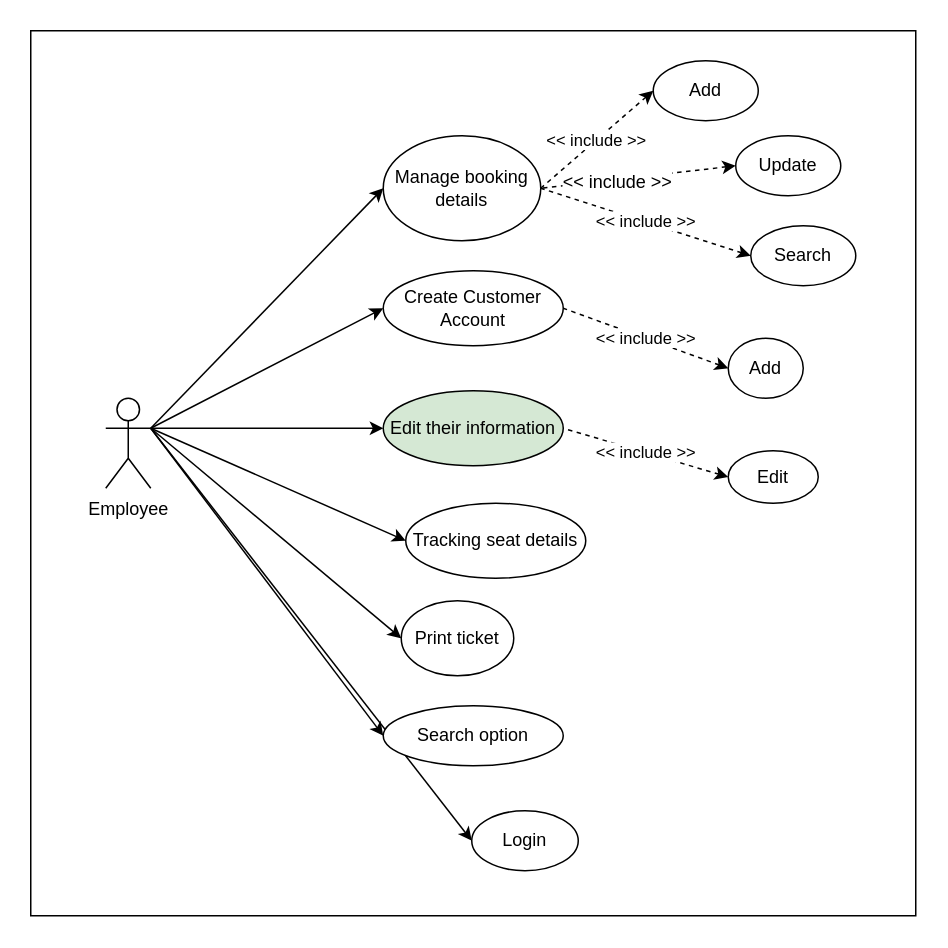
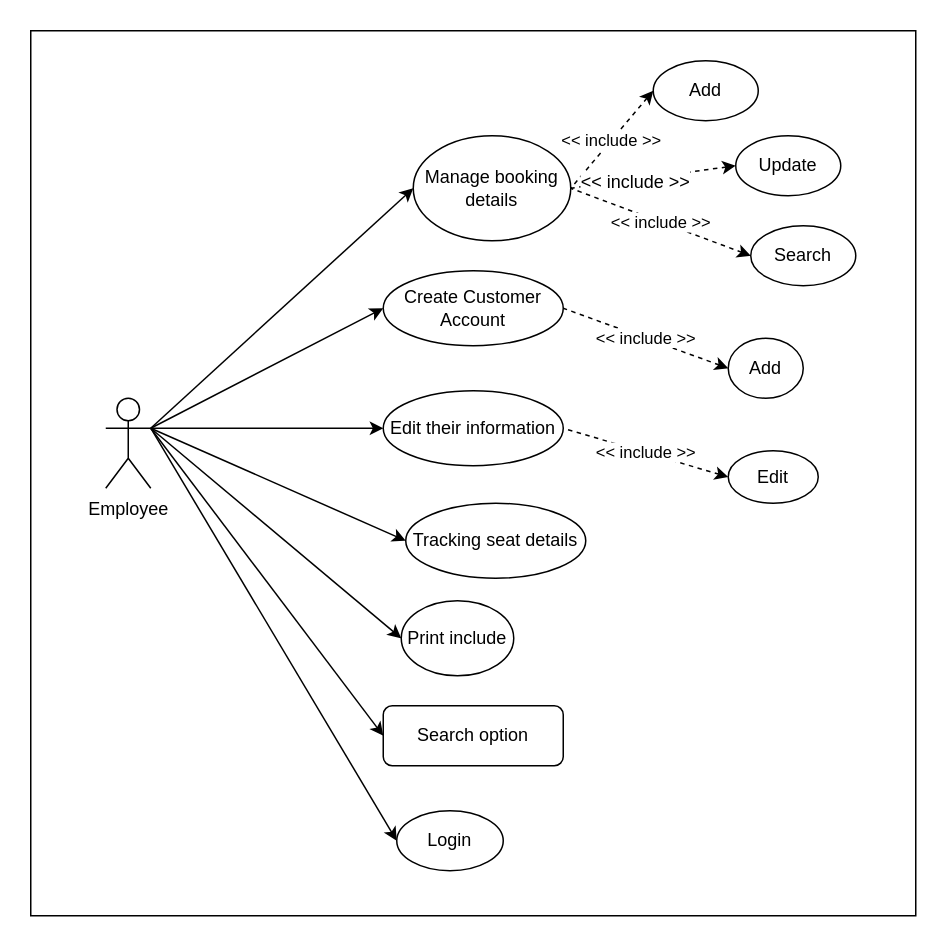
- <mxCell id="5" value="Manage booking details" style="ellipse;whiteSpace=wrap;html=1;" vertex="1" parent="1"><mxGeometry x="255" y="90" width="105" height="70" as="geometry" /></mxCell>
+ <mxCell id="5" value="Manage booking details" style="ellipse;whiteSpace=wrap;html=1;" vertex="1" parent="1"><mxGeometry x="275" y="90" width="105" height="70" as="geometry" /></mxCell>
- <mxCell id="19" value="Edit their information" style="ellipse;whiteSpace=wrap;html=1;fillColor=#d5e8d4;" vertex="1" parent="1"><mxGeometry x="255" y="260" width="120" height="50" as="geometry" /></mxCell>
+ <mxCell id="19" value="Edit their information" style="ellipse;whiteSpace=wrap;html=1;" vertex="1" parent="1"><mxGeometry x="255" y="260" width="120" height="50" as="geometry" /></mxCell>
- <mxCell id="24" value="&lt;span style=&quot;text-align: left&quot;&gt;Print ticket&lt;/span&gt;" style="ellipse;whiteSpace=wrap;html=1;" vertex="1" parent="1"><mxGeometry x="267" y="400" width="75" height="50" as="geometry" /></mxCell>
+ <mxCell id="24" value="&lt;span style=&quot;text-align: left&quot;&gt;Print include&lt;/span&gt;" style="ellipse;whiteSpace=wrap;html=1;" vertex="1" parent="1"><mxGeometry x="267" y="400" width="75" height="50" as="geometry" /></mxCell>
- <mxCell id="27" value="Search option" style="ellipse;whiteSpace=wrap;html=1;" vertex="1" parent="1"><mxGeometry x="255" y="470" width="120" height="40" as="geometry" /></mxCell>
+ <mxCell id="27" value="Search option" style="whiteSpace=wrap;html=1;rounded=1;" vertex="1" parent="1"><mxGeometry x="255" y="470" width="120" height="40" as="geometry" /></mxCell>
- <mxCell id="22" value="Login" style="ellipse;whiteSpace=wrap;html=1;" vertex="1" parent="1"><mxGeometry x="314" y="540" width="71" height="40" as="geometry" /></mxCell>
+ <mxCell id="22" value="Login" style="ellipse;whiteSpace=wrap;html=1;" vertex="1" parent="1"><mxGeometry x="264" y="540" width="71" height="40" as="geometry" /></mxCell>
